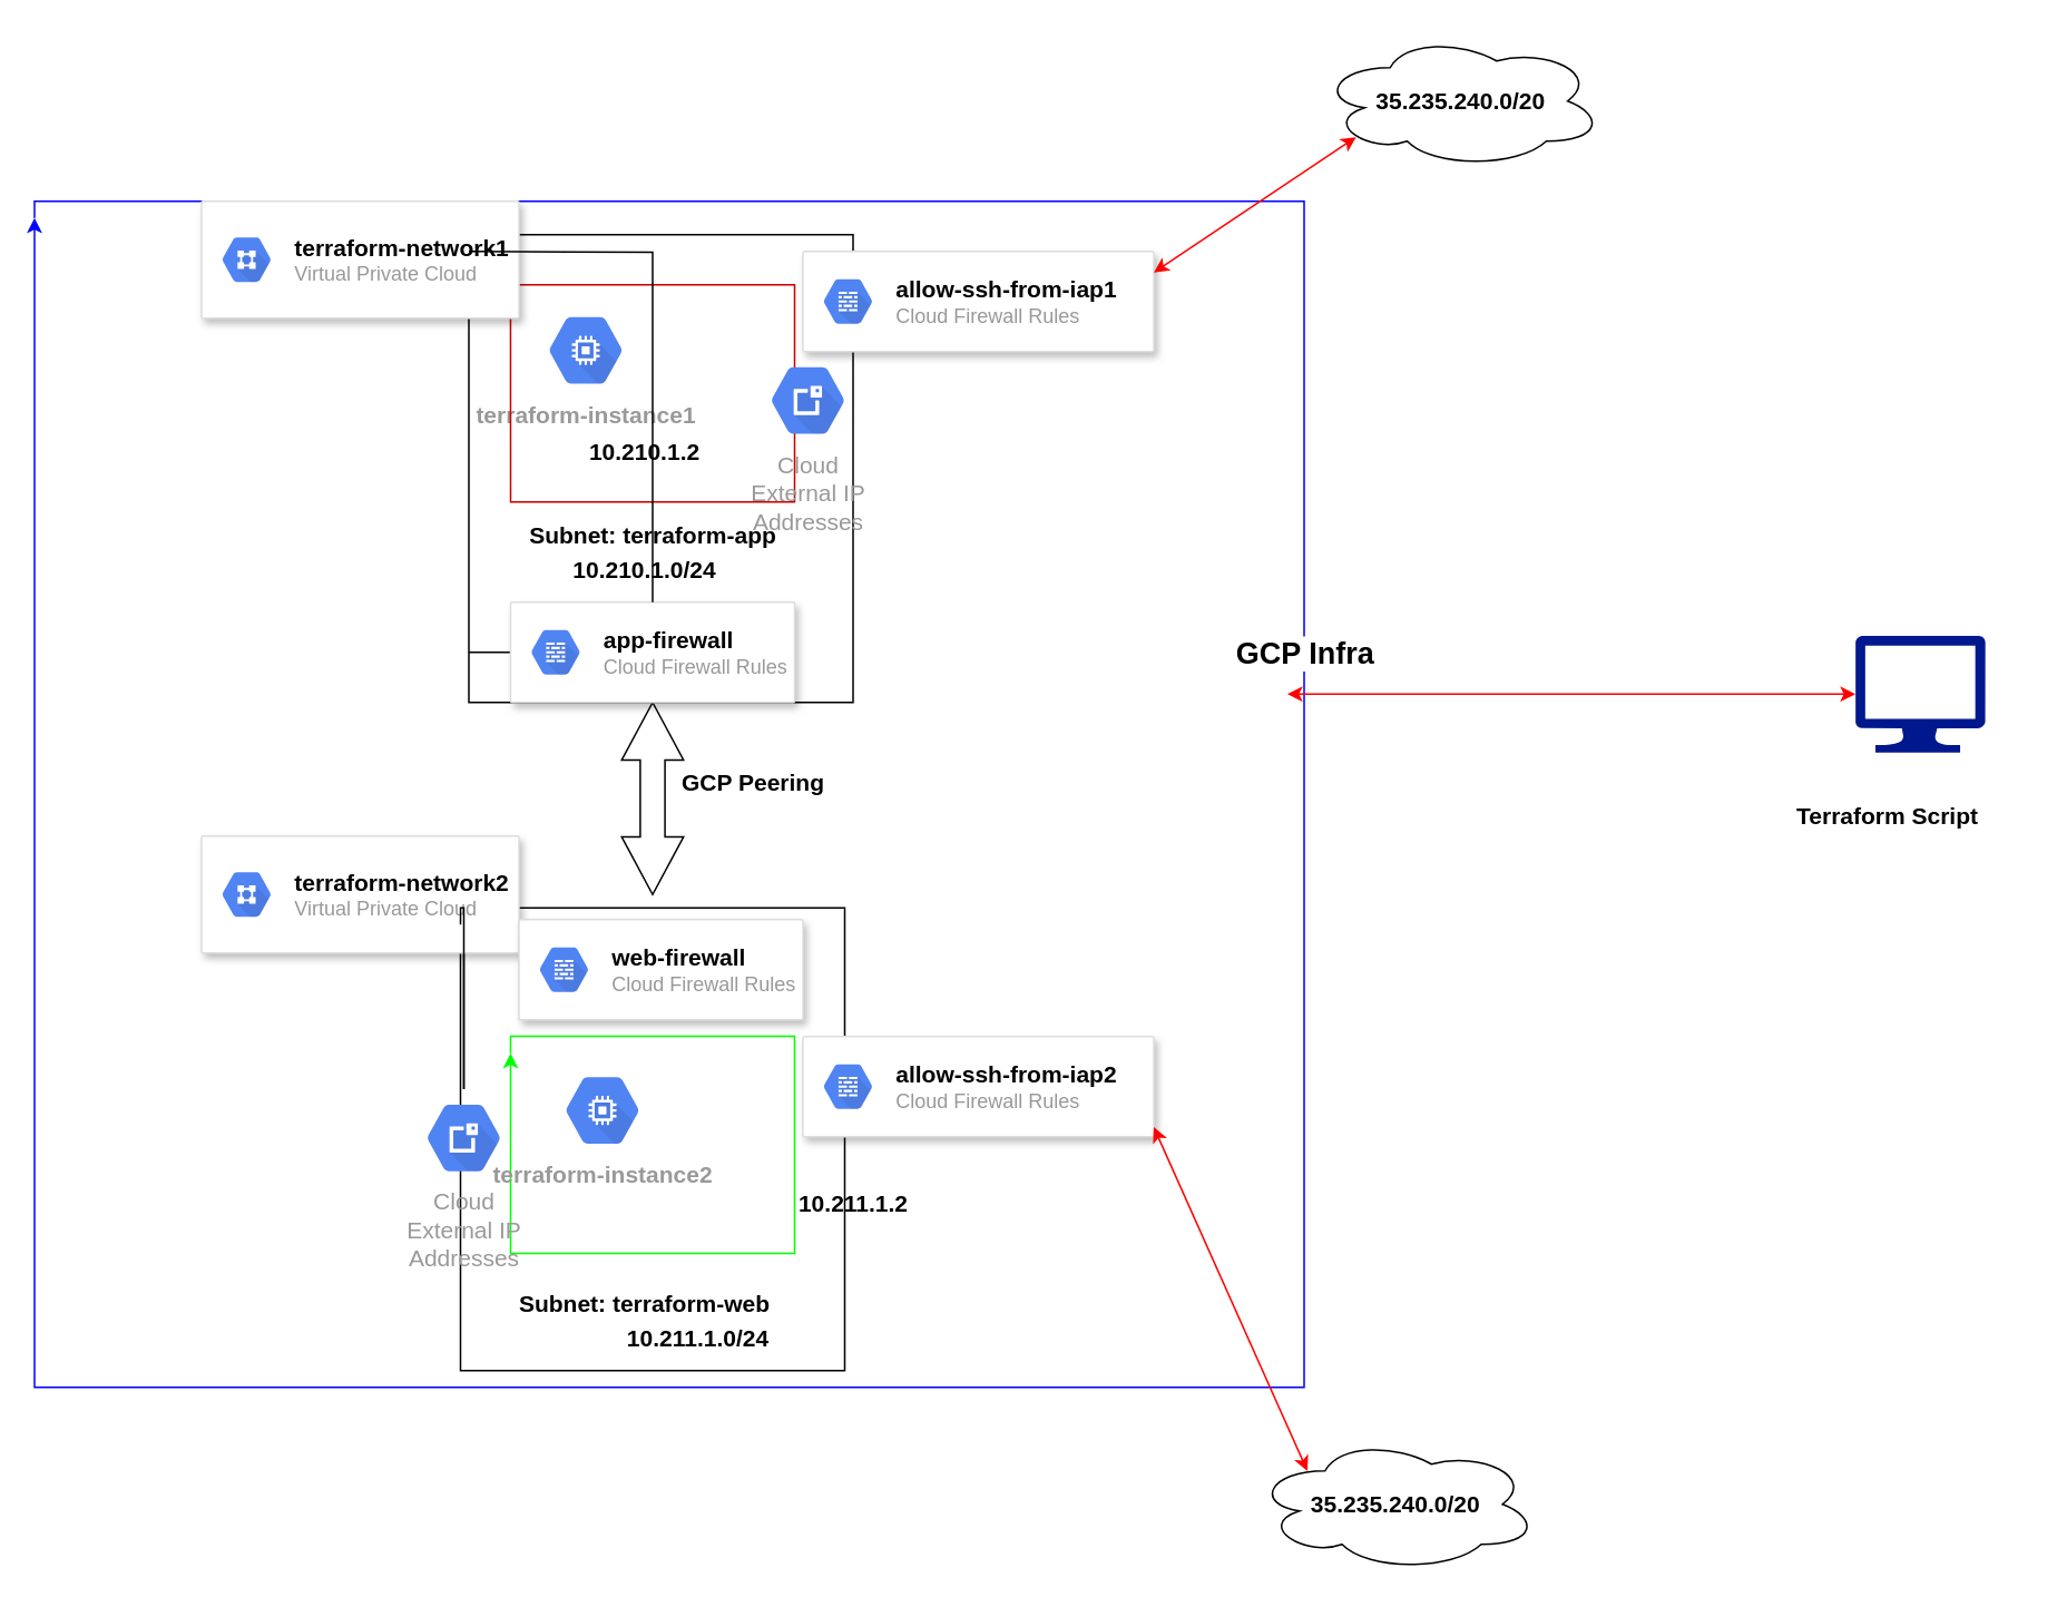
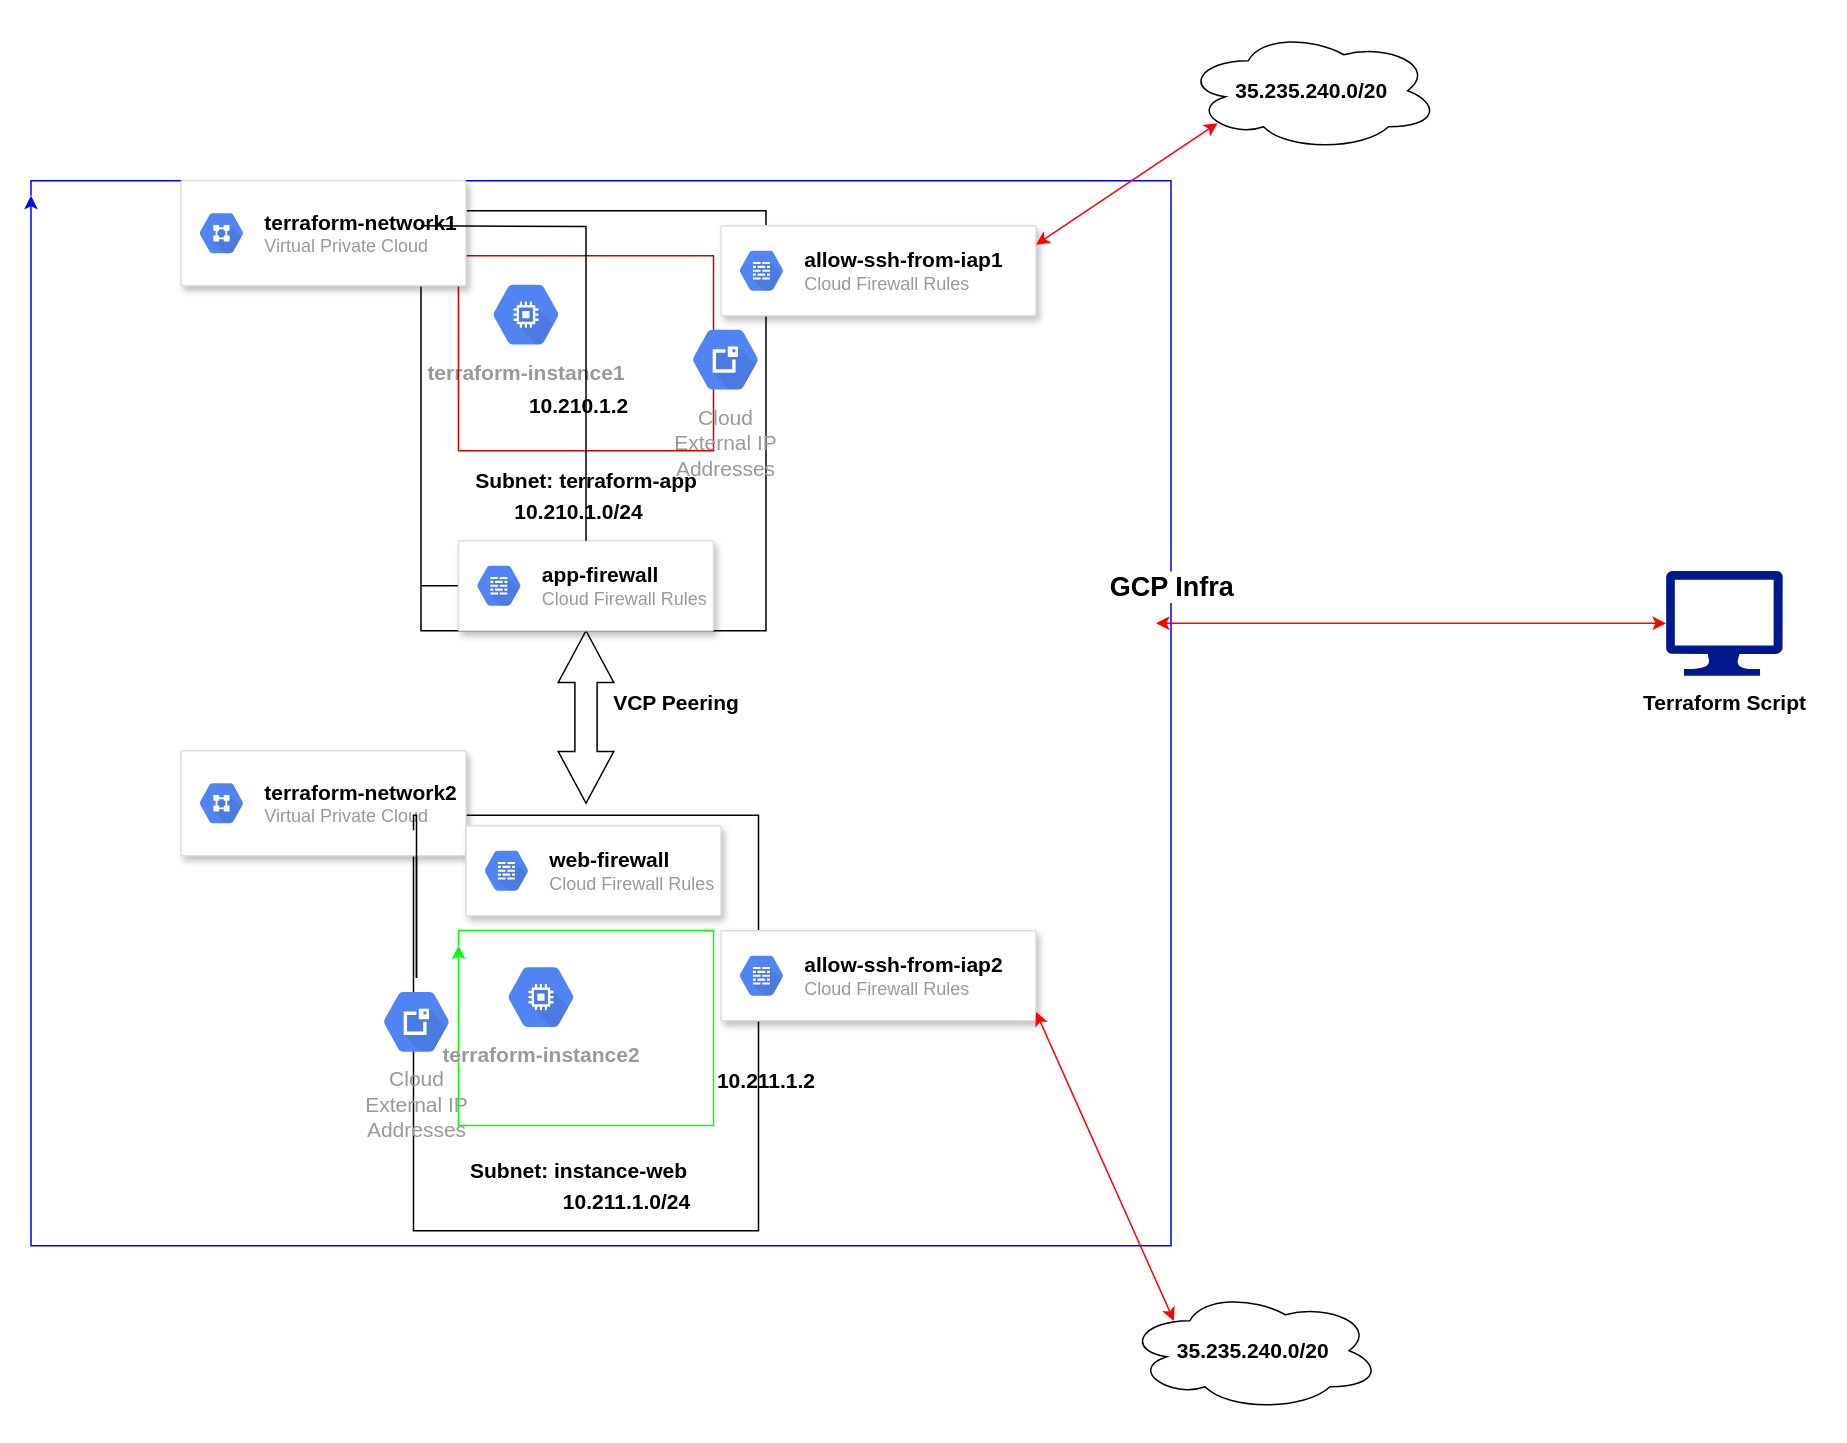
- <mxCell id="18" value="&lt;font style=&quot;font-size: 14px&quot;&gt;&lt;b&gt;GCP Peering&lt;/b&gt;&lt;/font&gt;" style="text;html=1;align=center;verticalAlign=middle;resizable=0;points=[];autosize=1;strokeColor=none;" vertex="1" parent="1"><mxGeometry x="400" y="457.5" width="100" height="20" as="geometry" /></mxCell>
+ <mxCell id="18" value="&lt;font style=&quot;font-size: 14px&quot;&gt;&lt;b&gt;VCP Peering&lt;/b&gt;&lt;/font&gt;" style="text;html=1;align=center;verticalAlign=middle;resizable=0;points=[];autosize=1;strokeColor=none;" vertex="1" parent="1"><mxGeometry x="400" y="457.5" width="100" height="20" as="geometry" /></mxCell>
- <mxCell id="37" value="&lt;b&gt;&lt;font style=&quot;font-size: 14px&quot;&gt;Terraform Script&lt;/font&gt;&lt;/b&gt;" style="text;html=1;align=center;verticalAlign=middle;resizable=0;points=[];autosize=1;strokeColor=none;" vertex="1" parent="1"><mxGeometry x="1068.89" y="477.5" width="120" height="20" as="geometry" /></mxCell>
+ <mxCell id="37" value="&lt;b&gt;&lt;font style=&quot;font-size: 14px&quot;&gt;Terraform Script&lt;/font&gt;&lt;/b&gt;" style="text;html=1;align=center;verticalAlign=middle;resizable=0;points=[];autosize=1;strokeColor=none;" vertex="1" parent="1"><mxGeometry x="1088.89" y="457.5" width="120" height="20" as="geometry" /></mxCell>
- <mxCell id="15" value="&lt;b&gt;&lt;font style=&quot;font-size: 14px&quot;&gt;Subnet:&amp;nbsp;terraform-web&lt;/font&gt;&lt;/b&gt;" style="text;html=1;align=center;verticalAlign=middle;resizable=0;points=[];autosize=1;strokeColor=none;" vertex="1" parent="1"><mxGeometry x="300" y="770" width="170" height="20" as="geometry" /></mxCell>
+ <mxCell id="15" value="&lt;b&gt;&lt;font style=&quot;font-size: 14px&quot;&gt;Subnet:&amp;nbsp;instance-web&lt;/font&gt;&lt;/b&gt;" style="text;html=1;align=center;verticalAlign=middle;resizable=0;points=[];autosize=1;strokeColor=none;" vertex="1" parent="1"><mxGeometry x="300" y="770" width="170" height="20" as="geometry" /></mxCell>
